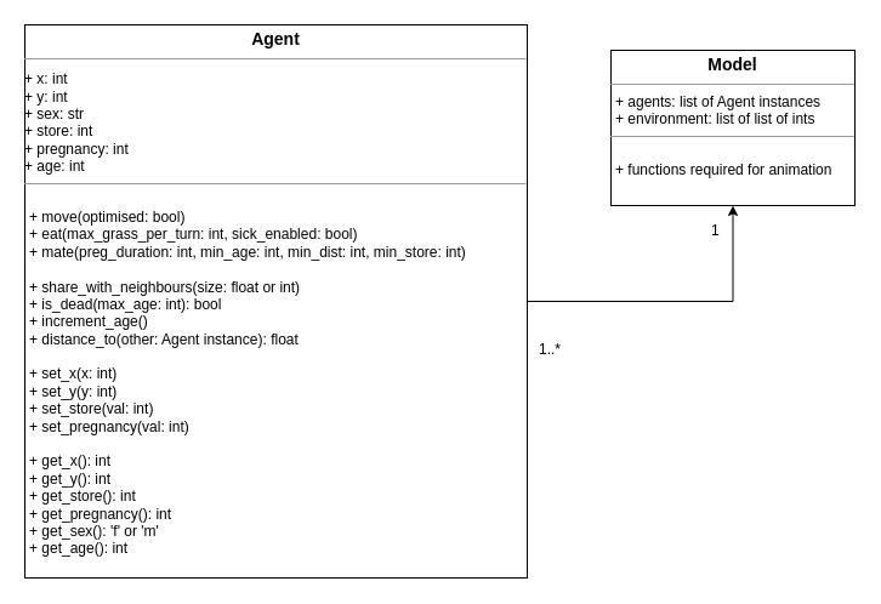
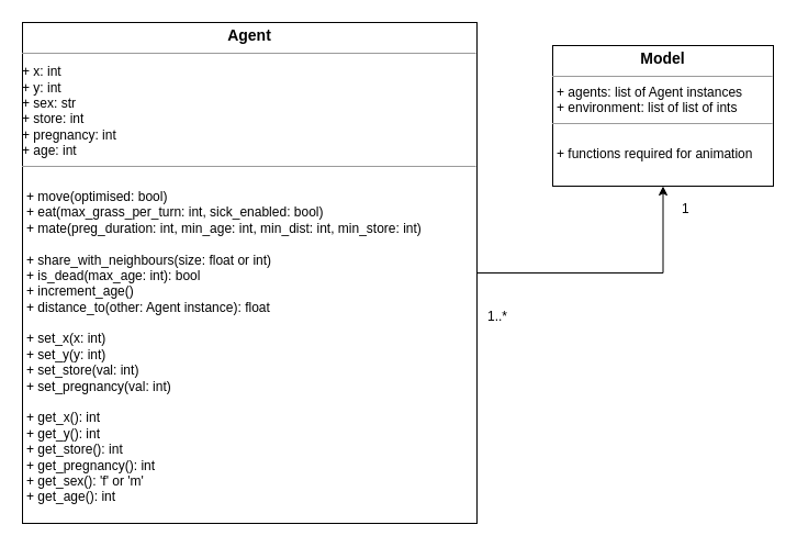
- <mxCell id="4" value="1" style="text;html=1;resizable=0;points=[];autosize=1;align=left;verticalAlign=top;spacingTop=-4;" parent="1" vertex="1"><mxGeometry x="583.5" y="180" width="20" height="20" as="geometry" /></mxCell>
+ <mxCell id="4" value="1" style="text;html=1;resizable=0;points=[];autosize=1;align=left;verticalAlign=top;spacingTop=-4;" parent="1" vertex="1"><mxGeometry x="618.5" y="180" width="20" height="20" as="geometry" /></mxCell>
